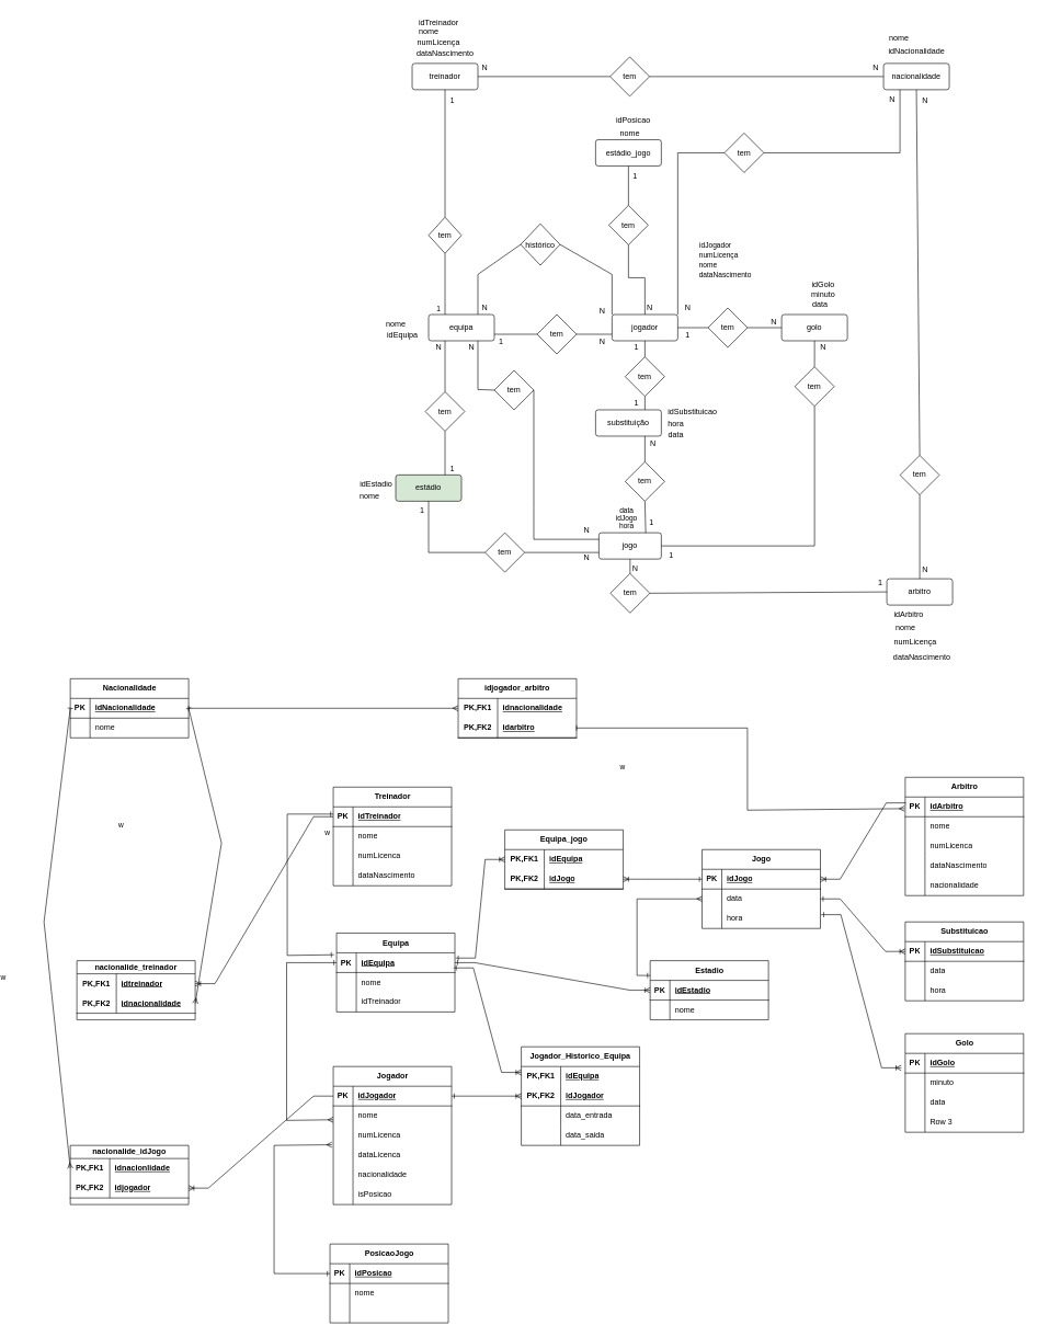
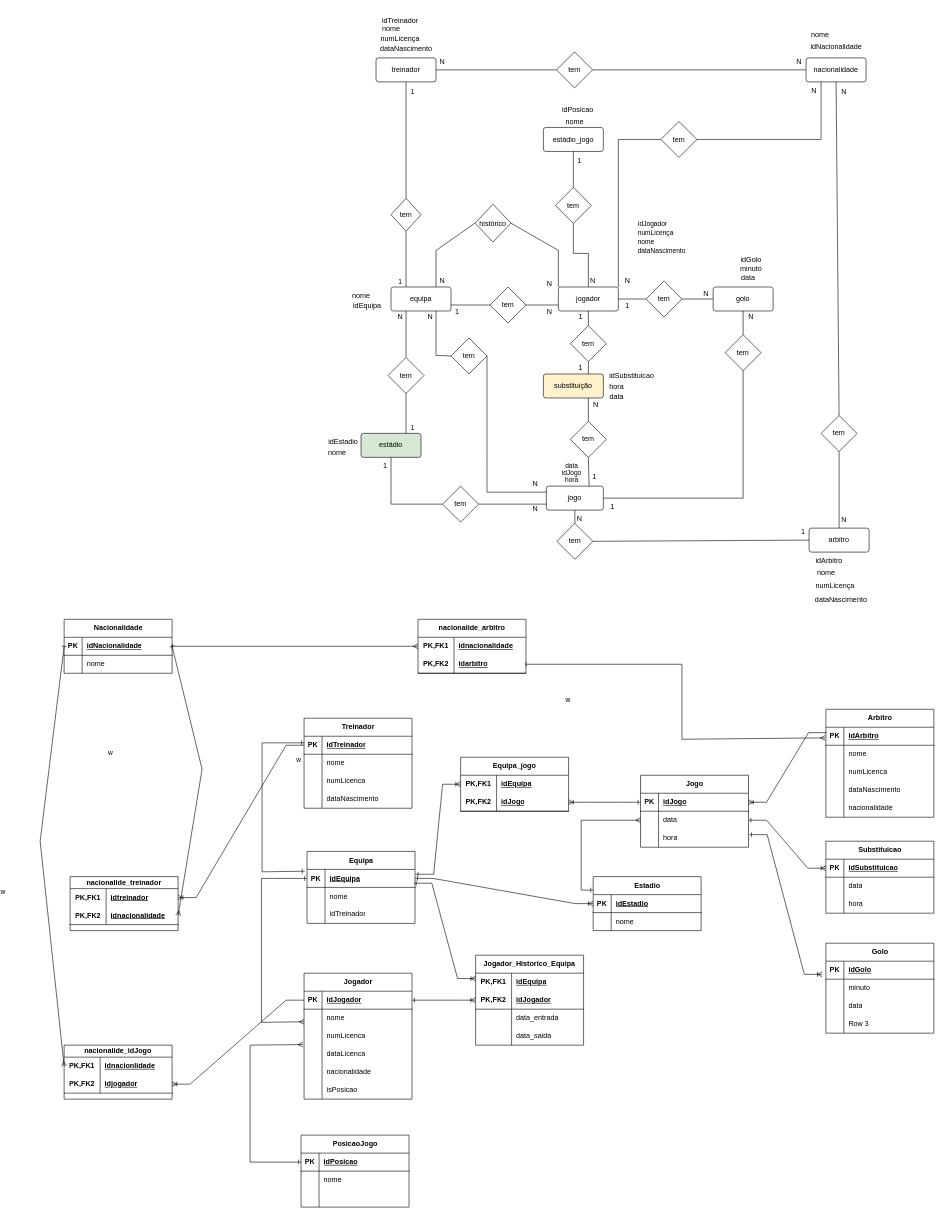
- <mxCell id="179" value="substituição" style="rounded=1;arcSize=10;whiteSpace=wrap;html=1;align=center;" parent="1" vertex="1"><mxGeometry x="859" y="623" width="100" height="40" as="geometry" /></mxCell>
+ <mxCell id="179" value="substituição" style="rounded=1;arcSize=10;whiteSpace=wrap;html=1;align=center;fillColor=#fff2cc;" parent="1" vertex="1"><mxGeometry x="859" y="623" width="100" height="40" as="geometry" /></mxCell>
- <mxCell id="254" value="idjogador_arbitro" style="shape=table;startSize=30;container=1;collapsible=1;childLayout=tableLayout;fixedRows=1;rowLines=0;fontStyle=1;align=center;resizeLast=1;html=1;whiteSpace=wrap;" parent="1" vertex="1"><mxGeometry x="650" y="1032" width="180" height="90" as="geometry" /></mxCell>
+ <mxCell id="254" value="nacionalide_arbitro" style="shape=table;startSize=30;container=1;collapsible=1;childLayout=tableLayout;fixedRows=1;rowLines=0;fontStyle=1;align=center;resizeLast=1;html=1;whiteSpace=wrap;" parent="1" vertex="1"><mxGeometry x="650" y="1032" width="180" height="90" as="geometry" /></mxCell>
